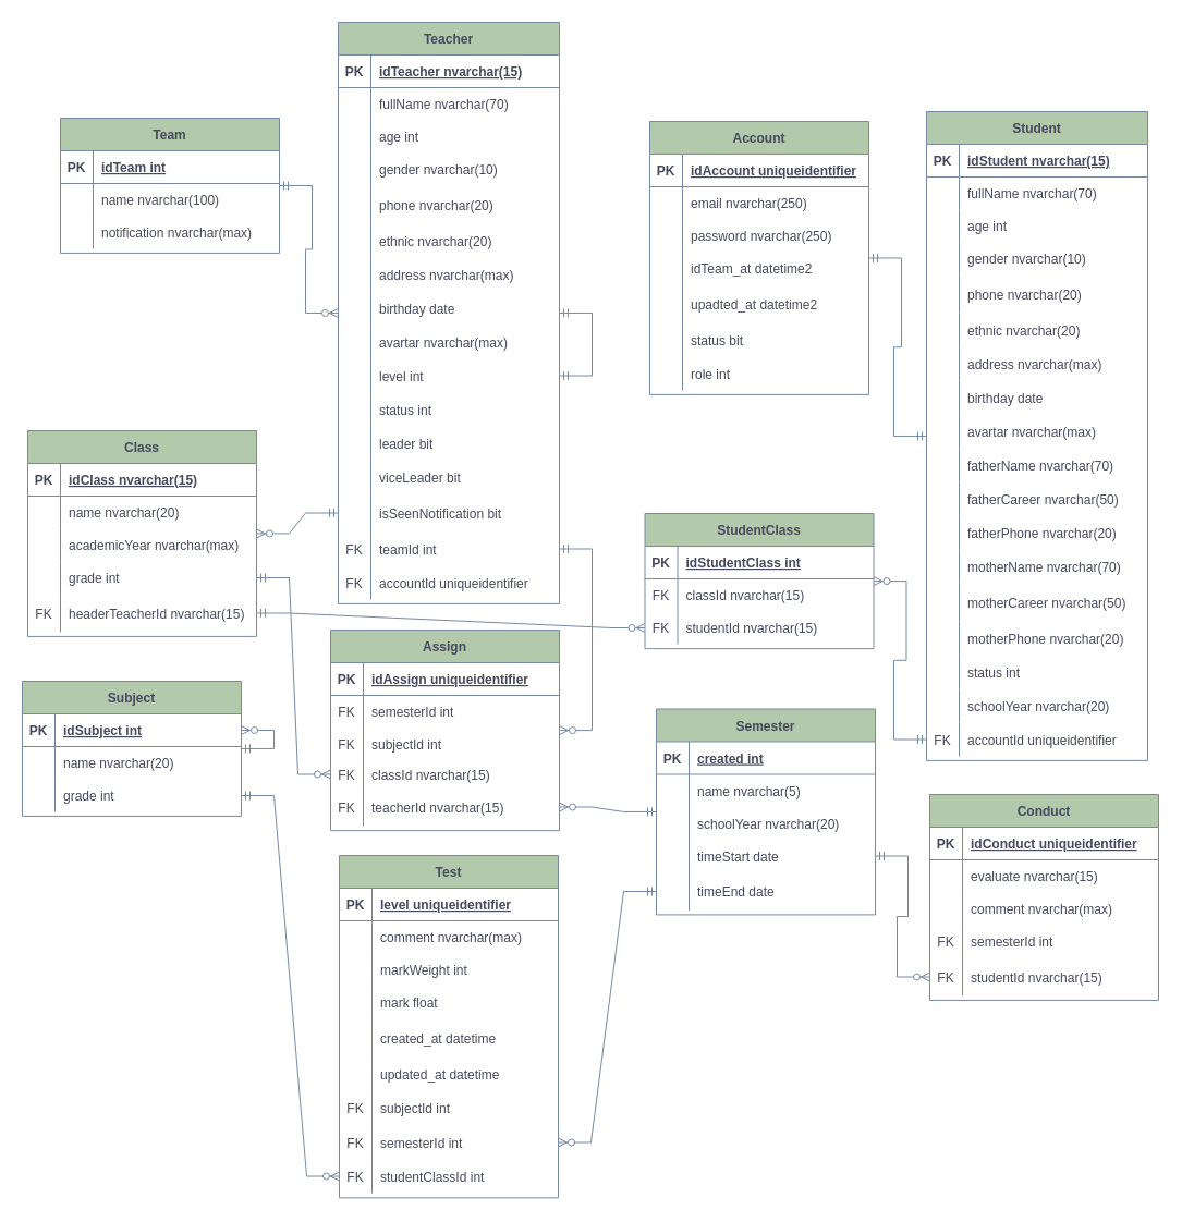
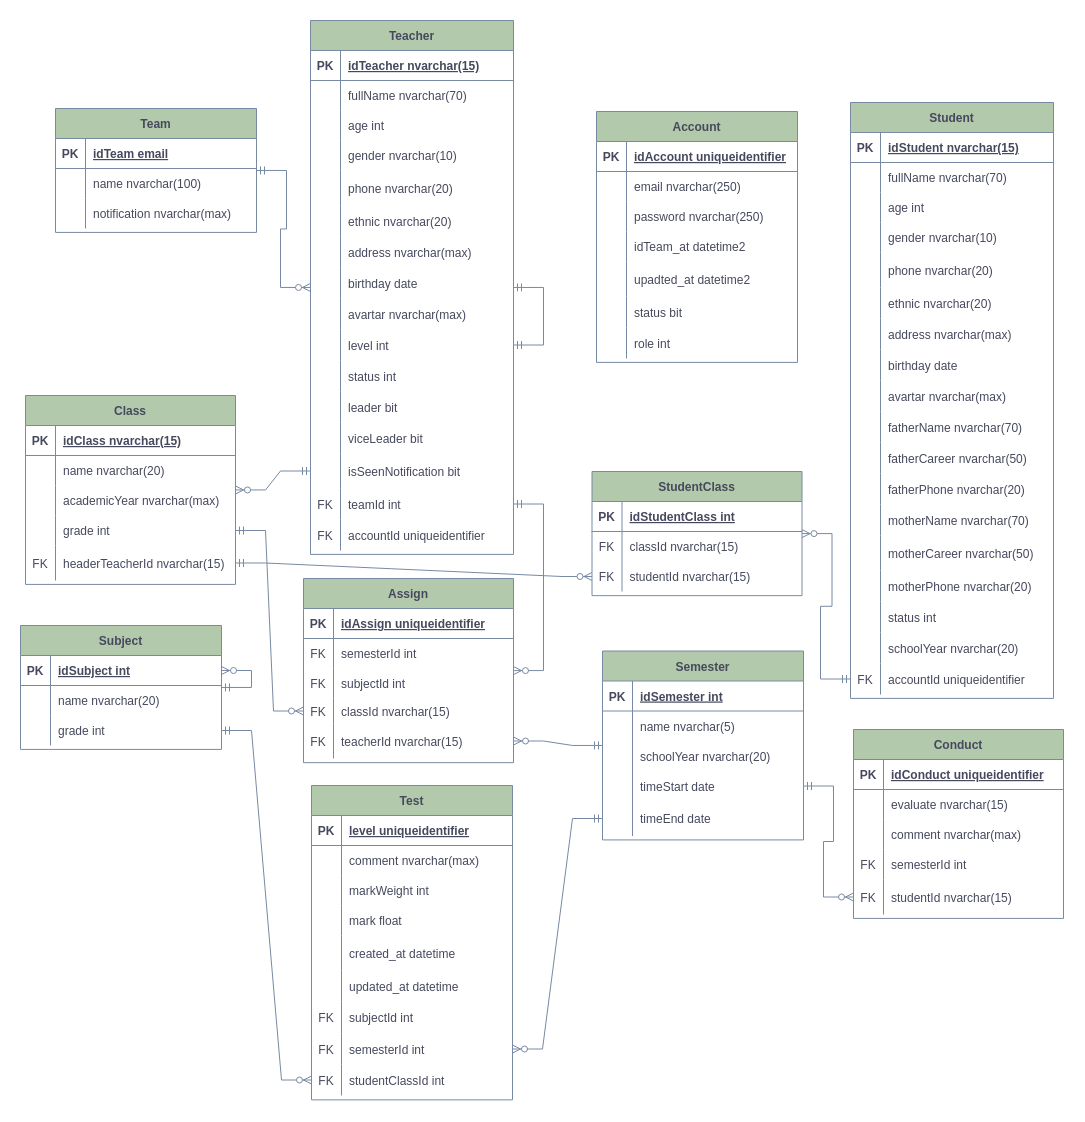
- <mxCell id="109" value="idTeam int" style="shape=partialRectangle;connectable=0;fillColor=none;top=0;left=0;bottom=0;right=0;align=left;spacingLeft=6;fontStyle=5;overflow=hidden;strokeColor=#788AA3;fontColor=#46495D;labelBackgroundColor=none;" parent="107" vertex="1"><mxGeometry x="30" width="171" height="30" as="geometry"><mxRectangle width="171" height="30" as="alternateBounds" /></mxGeometry></mxCell>
+ <mxCell id="109" value="idTeam email" style="shape=partialRectangle;connectable=0;fillColor=none;top=0;left=0;bottom=0;right=0;align=left;spacingLeft=6;fontStyle=5;overflow=hidden;strokeColor=#788AA3;fontColor=#46495D;labelBackgroundColor=none;" parent="107" vertex="1"><mxGeometry x="30" width="171" height="30" as="geometry"><mxRectangle width="171" height="30" as="alternateBounds" /></mxGeometry></mxCell>
- <mxCell id="105" value="" style="edgeStyle=entityRelationEdgeStyle;fontSize=12;html=1;endArrow=ERmandOne;startArrow=ERmandOne;rounded=0;strokeColor=#788AA3;fontColor=default;labelBackgroundColor=none;" parent="1" source="2" target="24" edge="1"><mxGeometry width="100" height="100" relative="1" as="geometry"><mxPoint x="999" y="369" as="sourcePoint" /><mxPoint x="1099" y="269" as="targetPoint" /></mxGeometry></mxCell>
- <mxCell id="82" value="created int" style="shape=partialRectangle;connectable=0;fillColor=none;top=0;left=0;bottom=0;right=0;align=left;spacingLeft=6;fontStyle=5;overflow=hidden;strokeColor=#788AA3;fontColor=#46495D;labelBackgroundColor=none;" parent="80" vertex="1"><mxGeometry x="30" width="171" height="30" as="geometry"><mxRectangle width="171" height="30" as="alternateBounds" /></mxGeometry></mxCell>
+ <mxCell id="82" value="idSemester int" style="shape=partialRectangle;connectable=0;fillColor=none;top=0;left=0;bottom=0;right=0;align=left;spacingLeft=6;fontStyle=5;overflow=hidden;strokeColor=#788AA3;fontColor=#46495D;labelBackgroundColor=none;" parent="80" vertex="1"><mxGeometry x="30" width="171" height="30" as="geometry"><mxRectangle width="171" height="30" as="alternateBounds" /></mxGeometry></mxCell>
